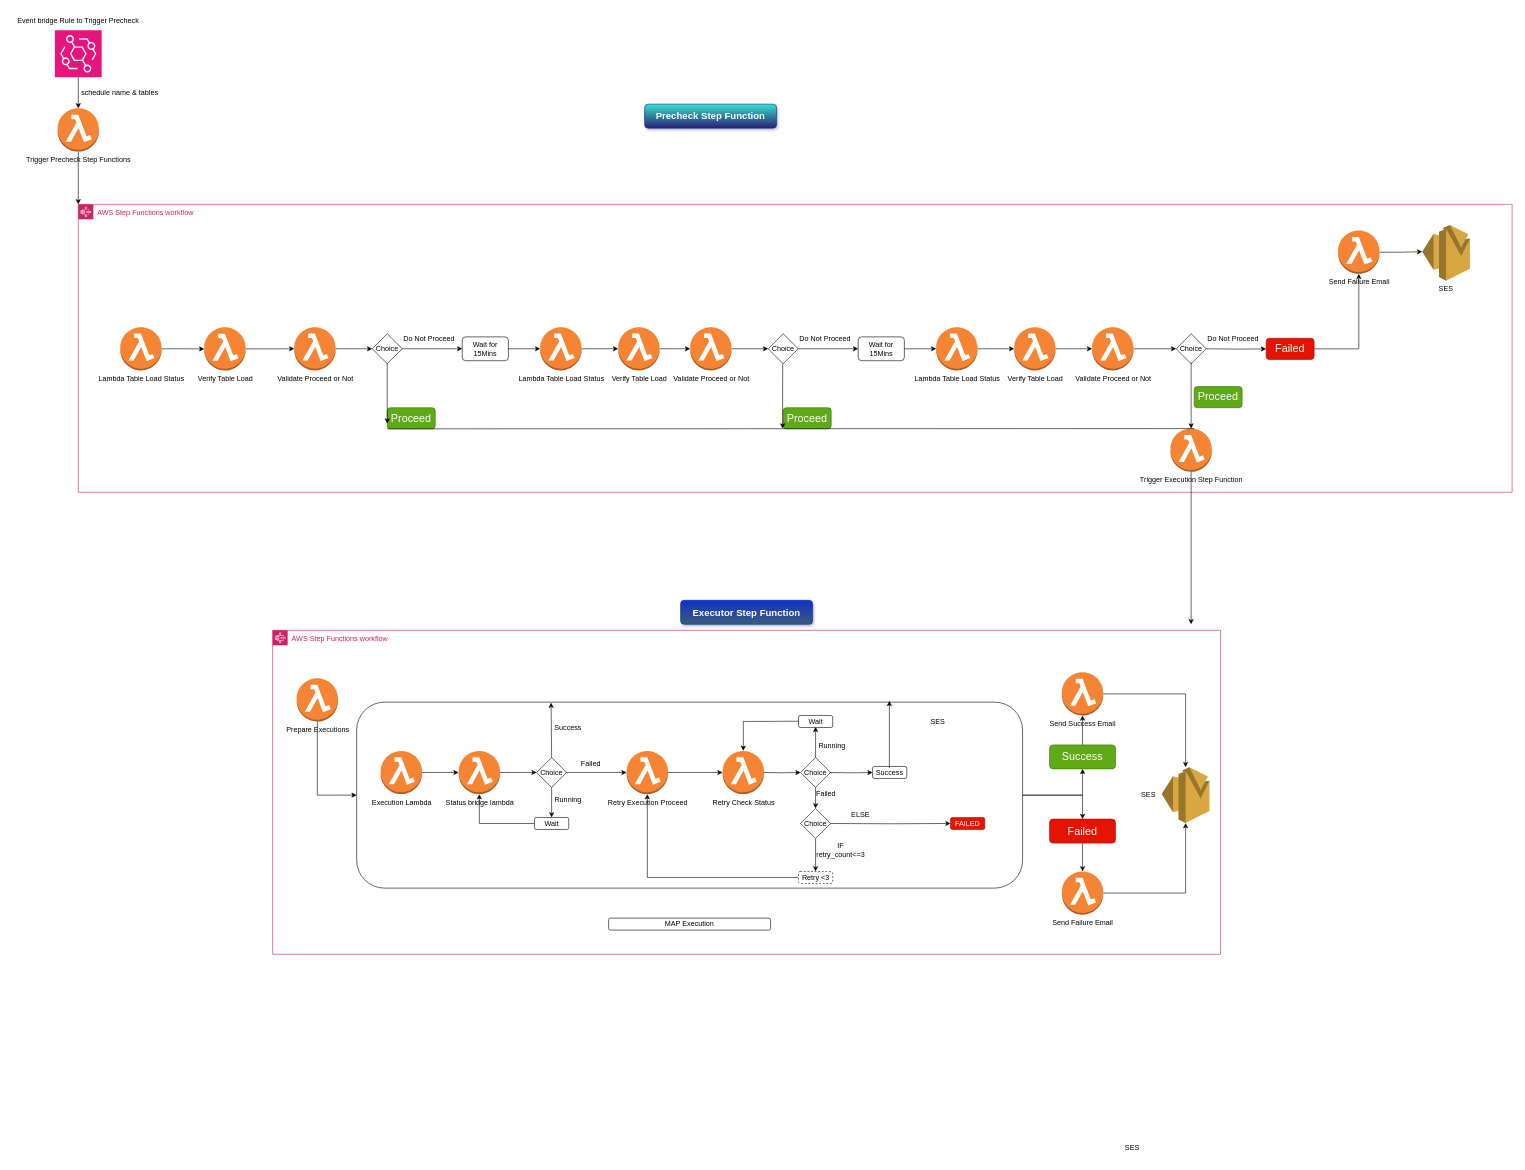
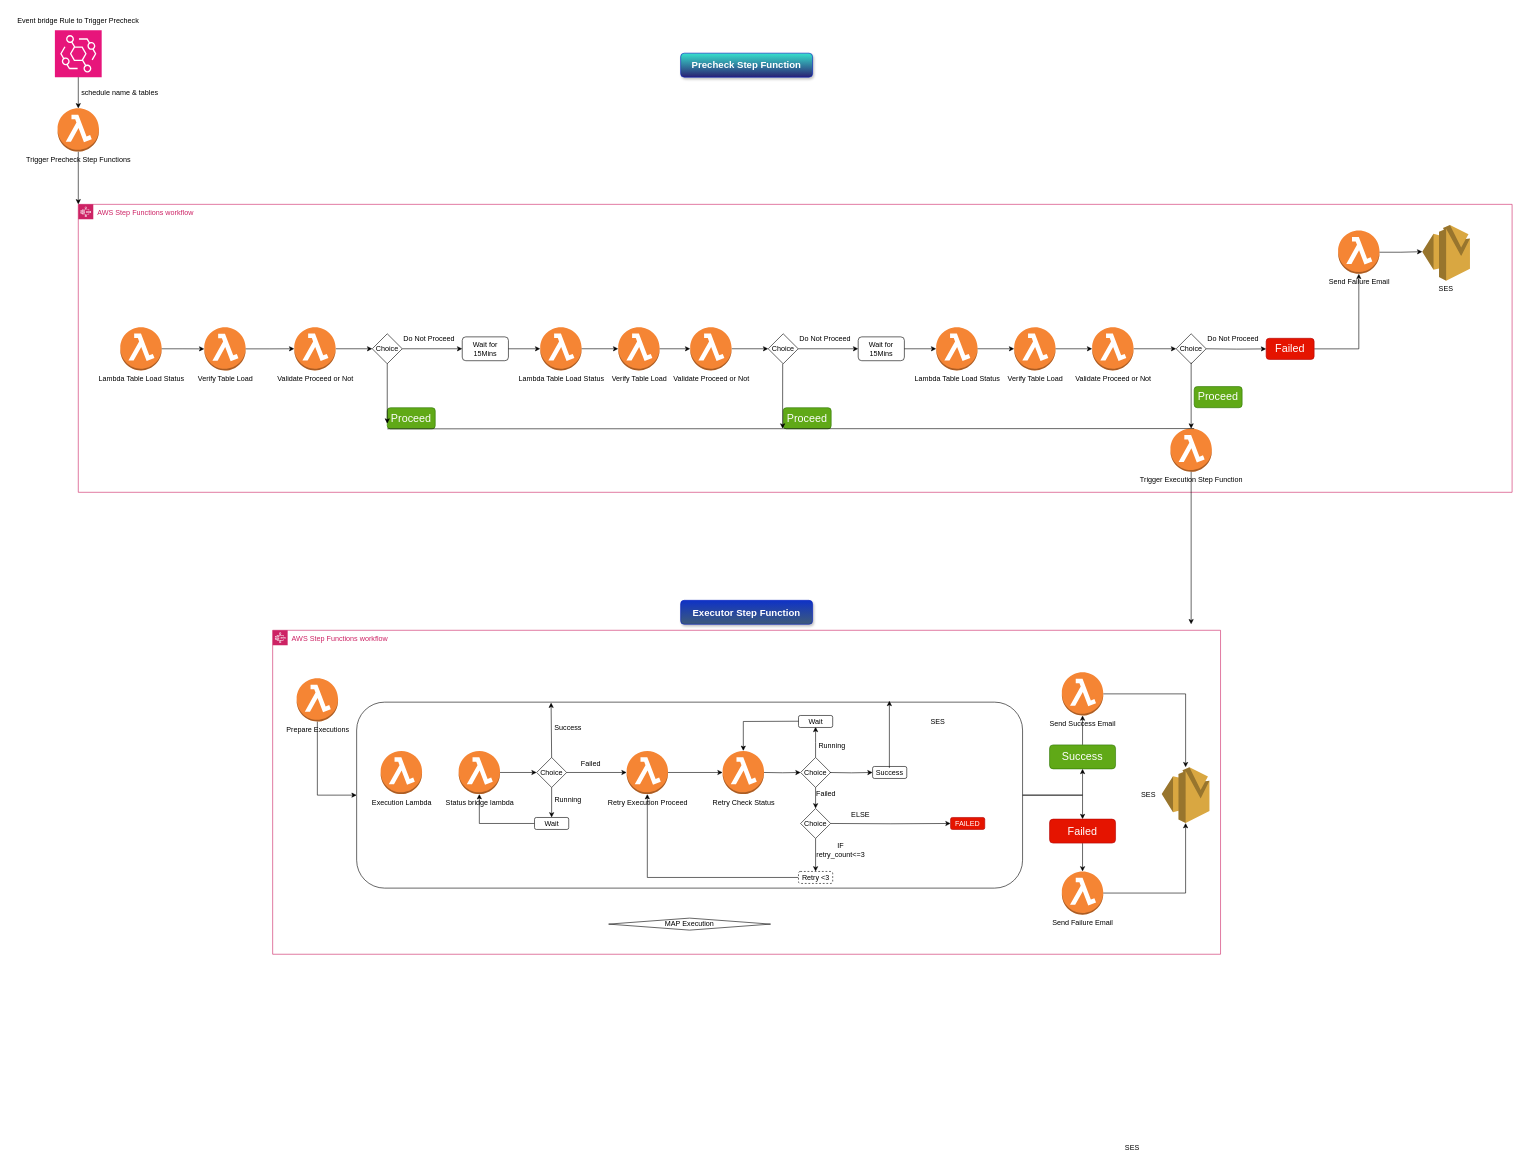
- <mxCell id="116" value="Precheck Step Function" style="text;html=1;align=center;verticalAlign=middle;whiteSpace=wrap;rounded=1;fillColor=#37e1cd;fontColor=#ffffff;strokeColor=#001DBC;gradientColor=#2b2173;glass=0;shadow=1;fontStyle=1;spacing=2;fontFamily=Helvetica;labelBackgroundColor=none;labelBorderColor=none;textShadow=0;fontSize=16;" vertex="1" parent="1"><mxGeometry x="1074" y="173" width="220" height="40" as="geometry" /></mxCell>
+ <mxCell id="116" value="Precheck Step Function" style="text;html=1;align=center;verticalAlign=middle;whiteSpace=wrap;rounded=1;fillColor=#37e1cd;fontColor=#ffffff;strokeColor=#001DBC;gradientColor=#2b2173;glass=0;shadow=1;fontStyle=1;spacing=2;fontFamily=Helvetica;labelBackgroundColor=none;labelBorderColor=none;textShadow=0;fontSize=16;" vertex="1" parent="1"><mxGeometry x="1134" y="88" width="220" height="40" as="geometry" /></mxCell>
- <mxCell id="10" style="edgeStyle=orthogonalEdgeStyle;rounded=0;orthogonalLoop=1;jettySize=auto;html=1;entryX=0;entryY=0.5;entryDx=0;entryDy=0;entryPerimeter=0;" parent="2" source="7" target="9" edge="1"><mxGeometry relative="1" as="geometry" /></mxCell>
- <mxCell id="56" value="MAP Execution" style="rounded=1;whiteSpace=wrap;html=1;" parent="2" vertex="1"><mxGeometry x="560" y="479.76" width="270" height="20" as="geometry" /></mxCell>
+ <mxCell id="56" value="MAP Execution" style="rhombus;whiteSpace=wrap;html=1;" parent="2" vertex="1"><mxGeometry x="560" y="479.76" width="270" height="20" as="geometry" /></mxCell>
